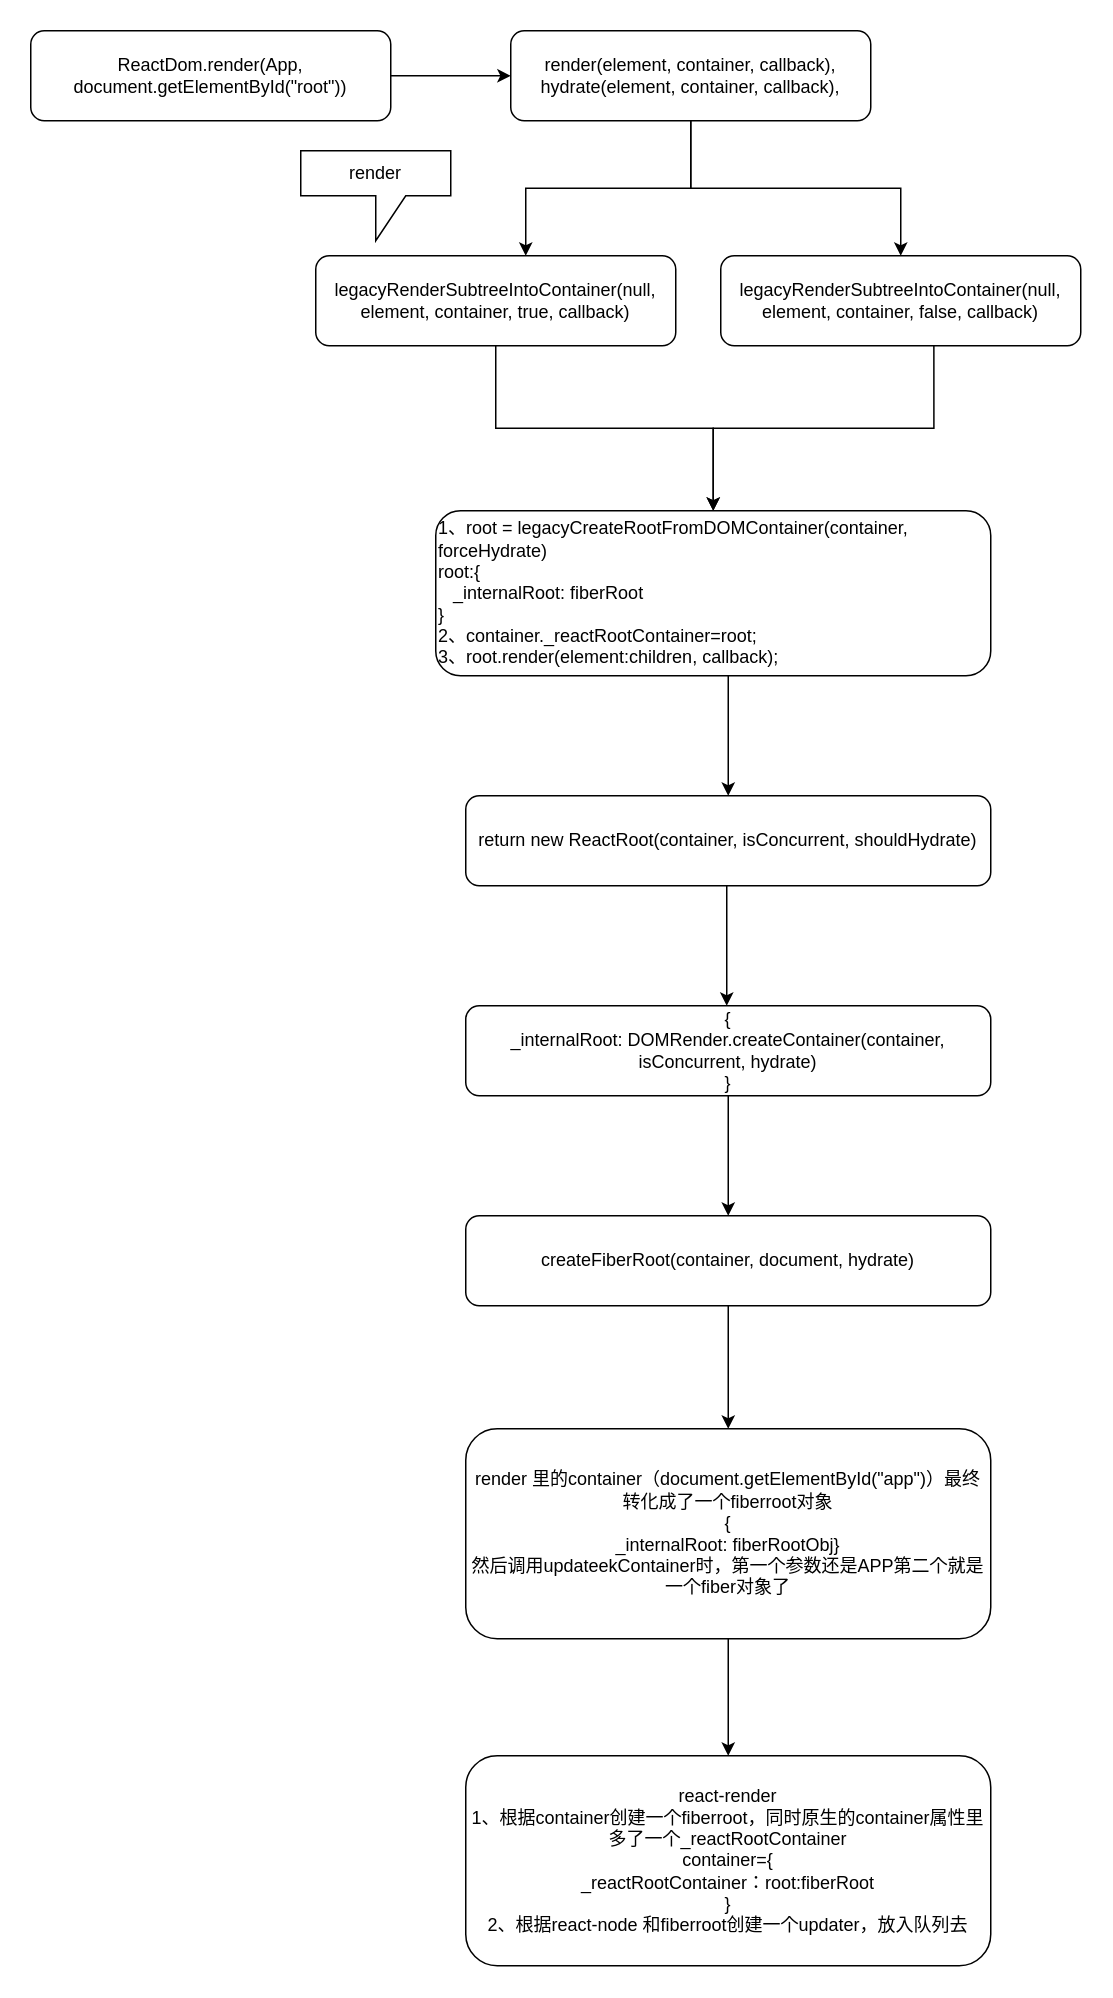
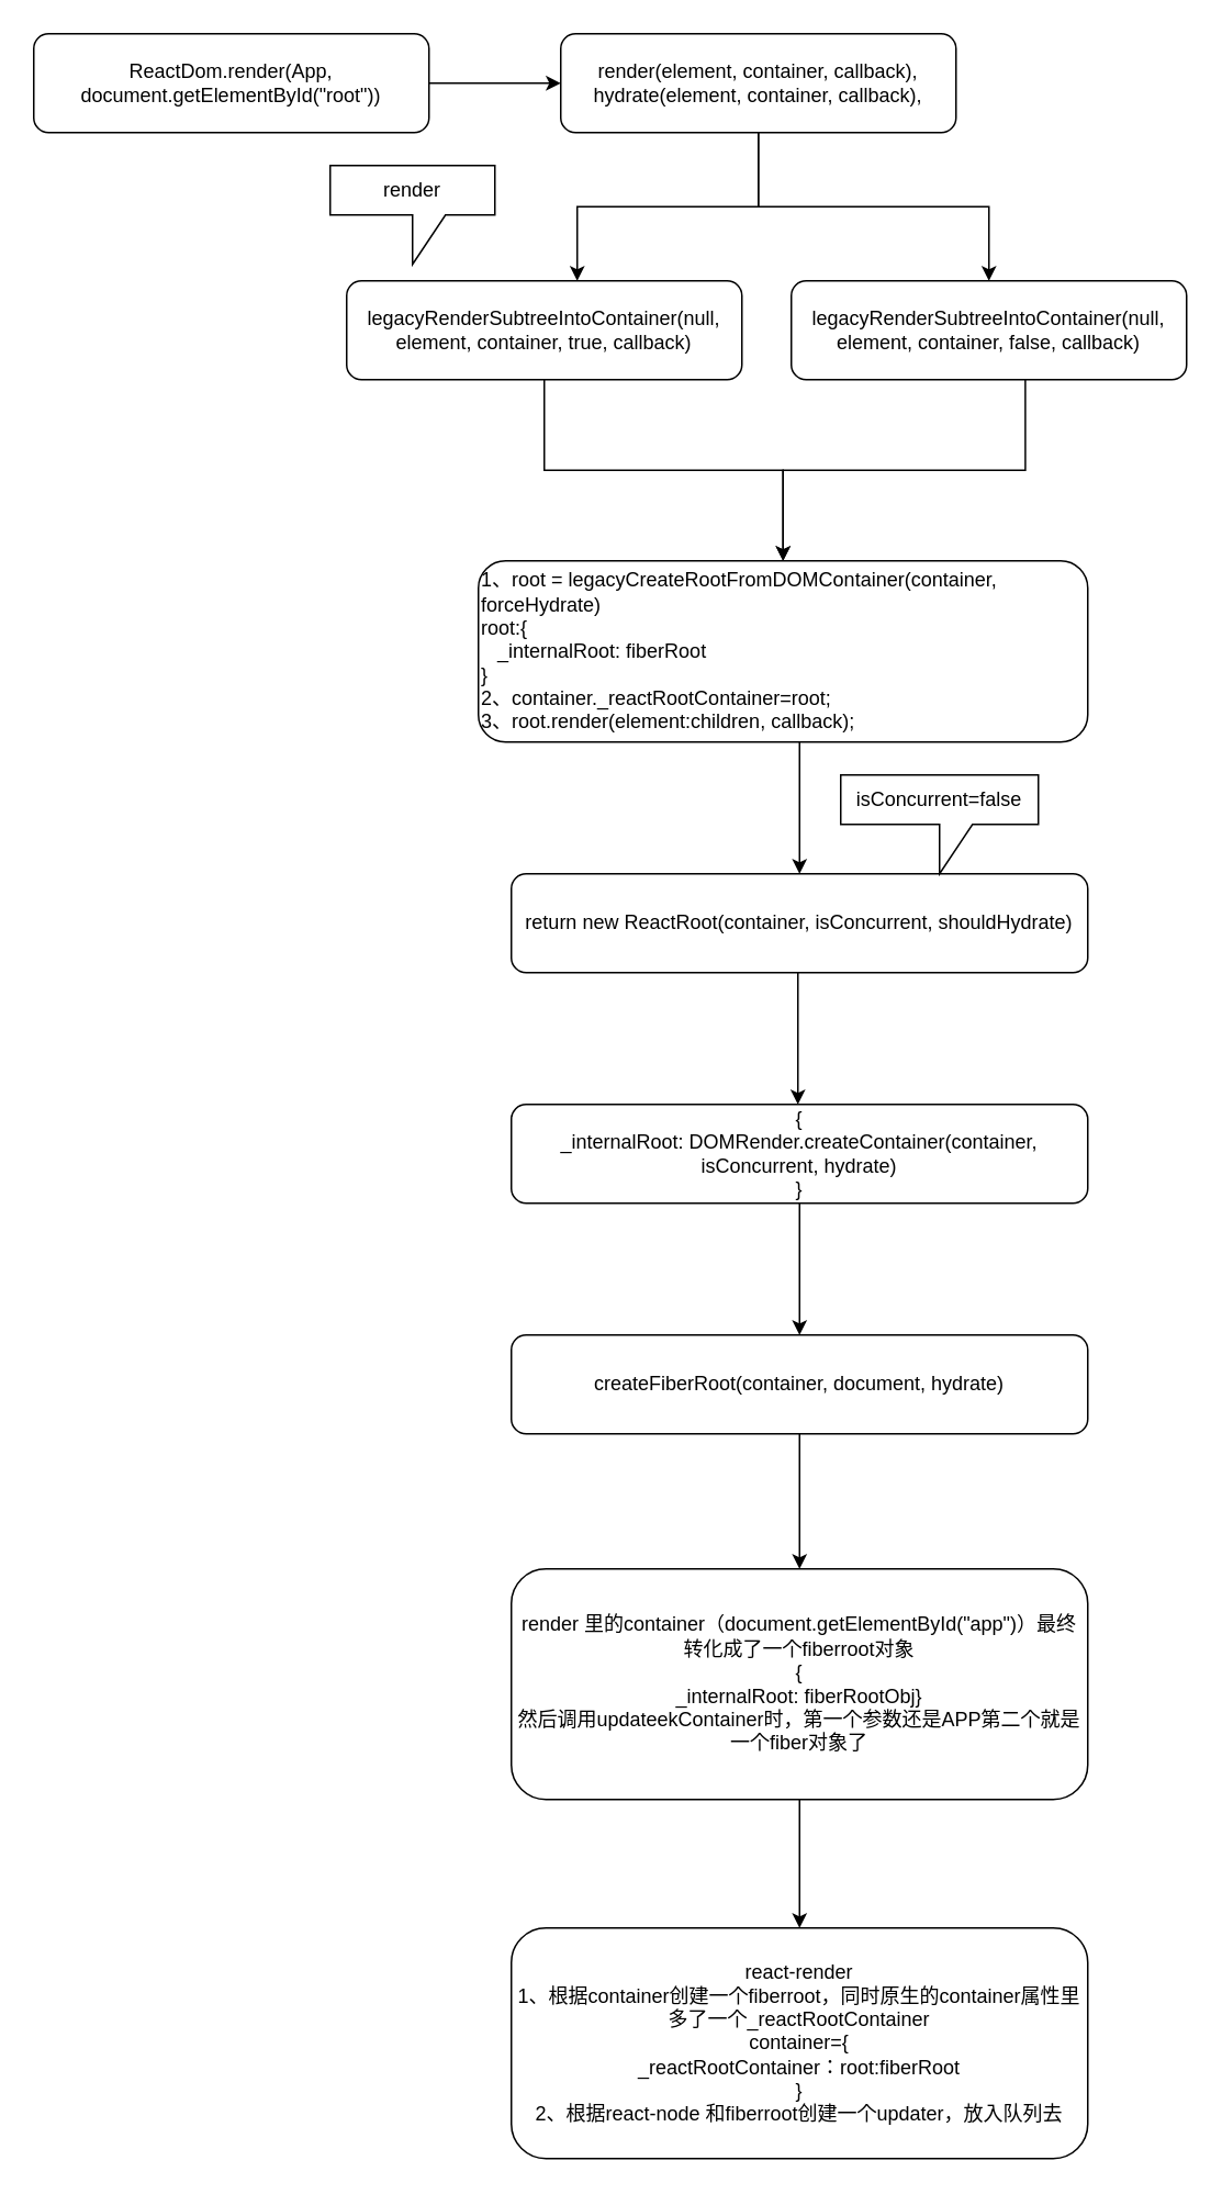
+ <mxCell id="23" value="isConcurrent=false" style="shape=callout;whiteSpace=wrap;html=1;perimeter=calloutPerimeter;" parent="1" vertex="1"><mxGeometry x="510" y="470" width="120" height="60" as="geometry" /></mxCell>
